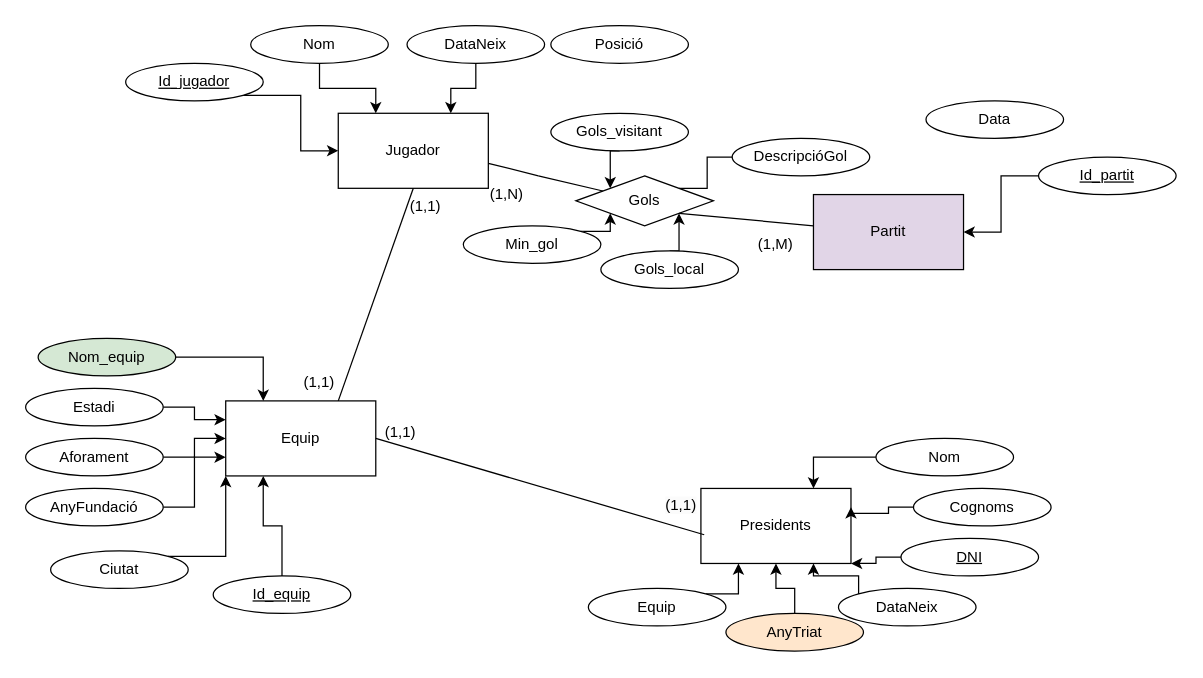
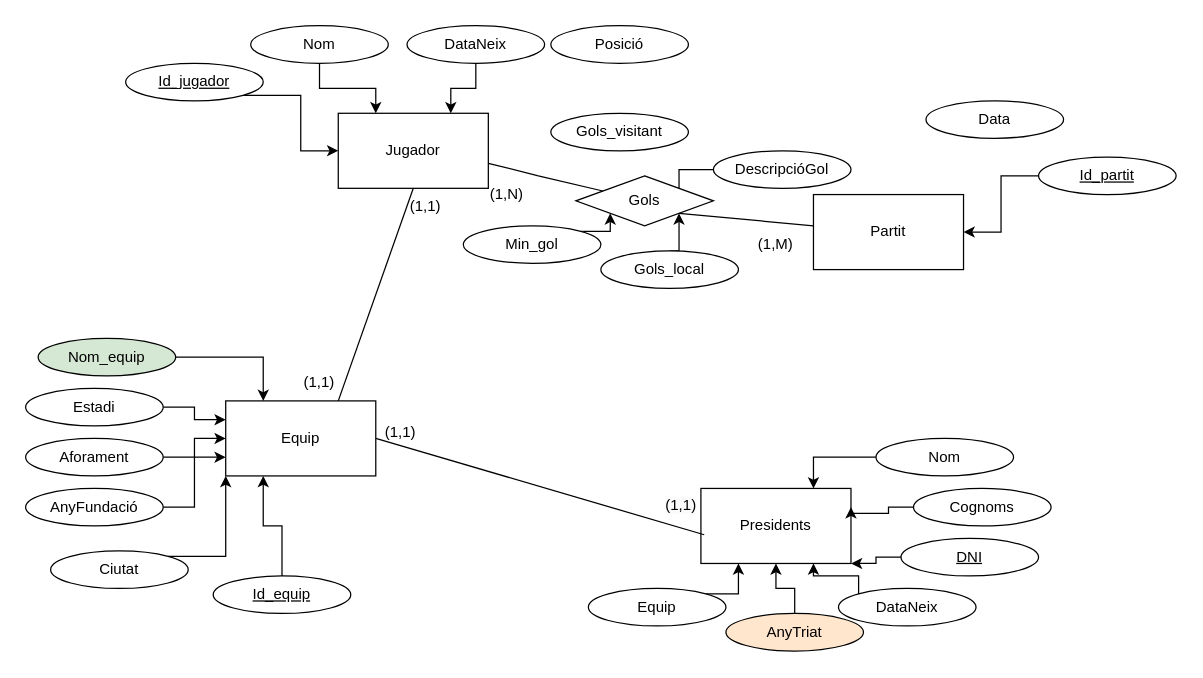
- <mxCell id="36" value="DescripcióGol" style="ellipse;whiteSpace=wrap;html=1;fontStyle=0" parent="1" vertex="1"><mxGeometry x="585" y="110" width="110" height="30" as="geometry" /></mxCell>
+ <mxCell id="36" value="DescripcióGol" style="ellipse;whiteSpace=wrap;html=1;fontStyle=0" parent="1" vertex="1"><mxGeometry x="570" y="120" width="110" height="30" as="geometry" /></mxCell>
- <mxCell id="28" style="edgeStyle=orthogonalEdgeStyle;rounded=0;orthogonalLoop=1;jettySize=auto;html=1;exitX=0.5;exitY=1;exitDx=0;exitDy=0;entryX=0;entryY=0;entryDx=0;entryDy=0;" edge="1" parent="1" source="29" target="32"><mxGeometry relative="1" as="geometry" /></mxCell>
- <mxCell id="23" value="Partit" style="rounded=0;whiteSpace=wrap;html=1;fillColor=#e1d5e7;" parent="1" vertex="1"><mxGeometry x="650" y="155" width="120" height="60" as="geometry" /></mxCell>
+ <mxCell id="23" value="Partit" style="rounded=0;whiteSpace=wrap;html=1;" parent="1" vertex="1"><mxGeometry x="650" y="155" width="120" height="60" as="geometry" /></mxCell>
